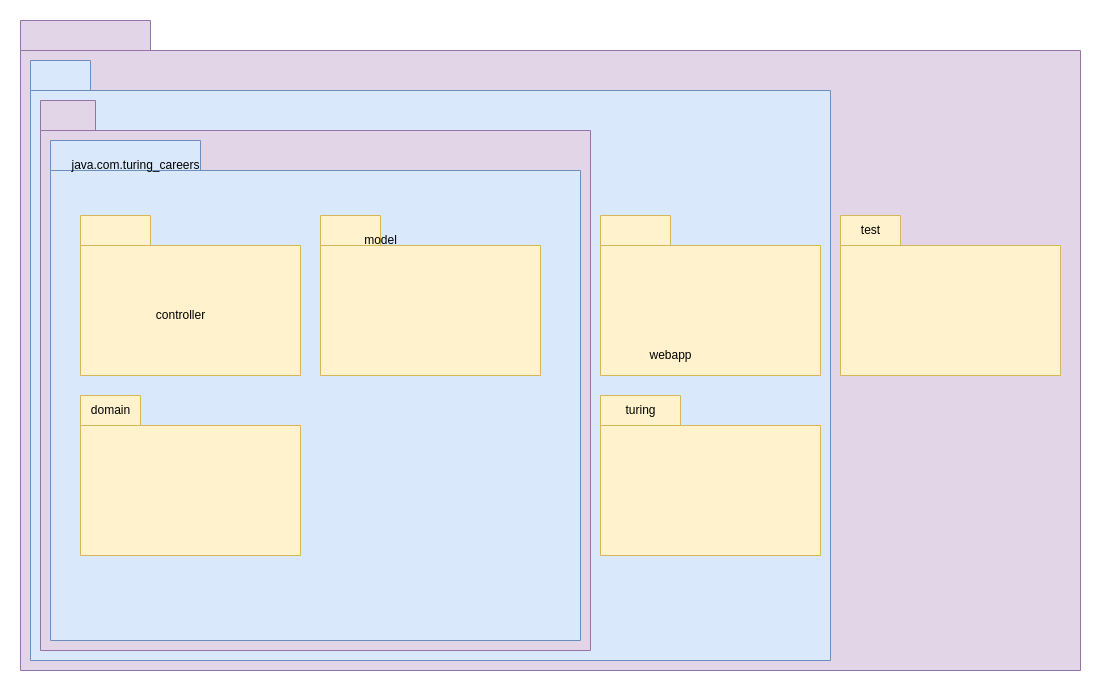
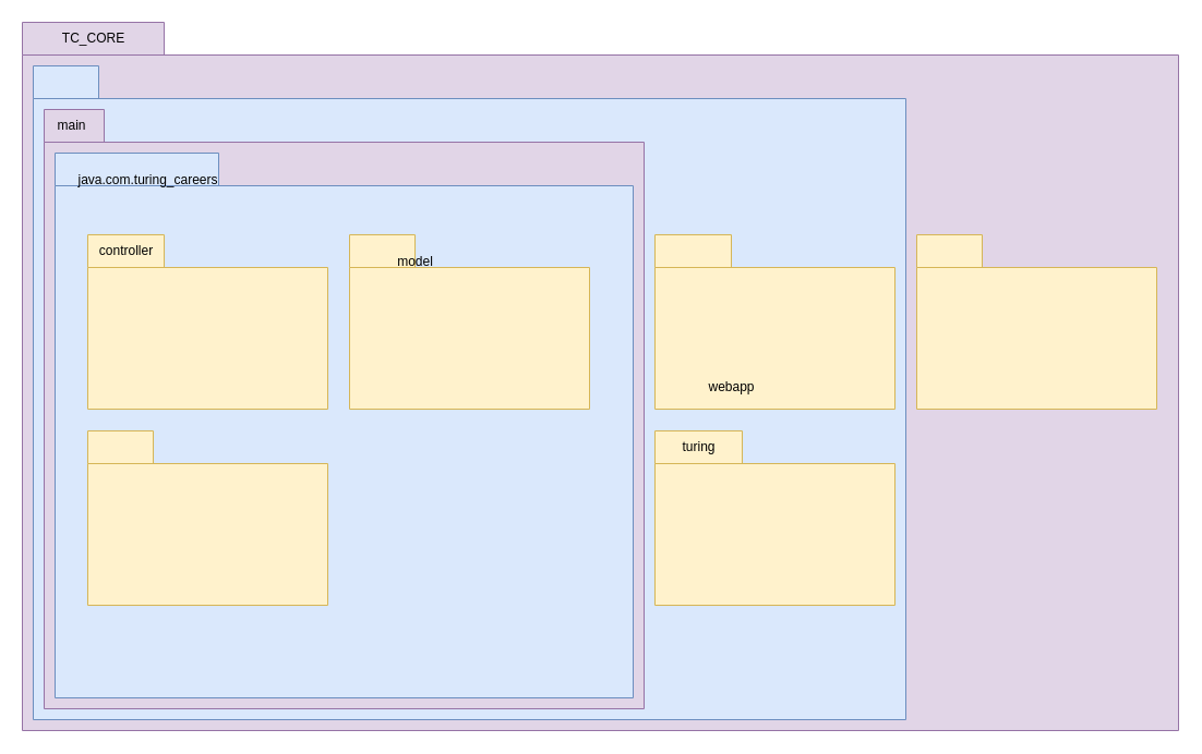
+ <mxCell id="4" value="TC_CORE" style="text;html=1;align=center;verticalAlign=middle;resizable=0;points=[];autosize=1;" parent="1" vertex="1"><mxGeometry x="45" y="20" width="80" height="30" as="geometry" /></mxCell>
+ <mxCell id="8" value="main" style="text;html=1;align=center;verticalAlign=middle;resizable=0;points=[];autosize=1;strokeColor=none;fillColor=none;" parent="1" vertex="1"><mxGeometry x="40" y="100" width="50" height="30" as="geometry" /></mxCell>
- <mxCell id="6" value="test" style="text;html=1;align=center;verticalAlign=middle;resizable=0;points=[];autosize=1;strokeColor=none;fillColor=none;" parent="1" vertex="1"><mxGeometry x="850" y="215" width="40" height="30" as="geometry" /></mxCell>
- <mxCell id="14" value="controller" style="text;html=1;align=center;verticalAlign=middle;resizable=0;points=[];autosize=1;strokeColor=none;fillColor=none;" parent="1" vertex="1"><mxGeometry x="145" y="300" width="70" height="30" as="geometry" /></mxCell>
+ <mxCell id="14" value="controller" style="text;html=1;align=center;verticalAlign=middle;resizable=0;points=[];autosize=1;strokeColor=none;fillColor=none;" parent="1" vertex="1"><mxGeometry x="80" y="215" width="70" height="30" as="geometry" /></mxCell>
- <mxCell id="15" value="domain" style="text;html=1;align=center;verticalAlign=middle;resizable=0;points=[];autosize=1;strokeColor=none;fillColor=none;" parent="1" vertex="1"><mxGeometry x="80" y="395" width="60" height="30" as="geometry" /></mxCell>
